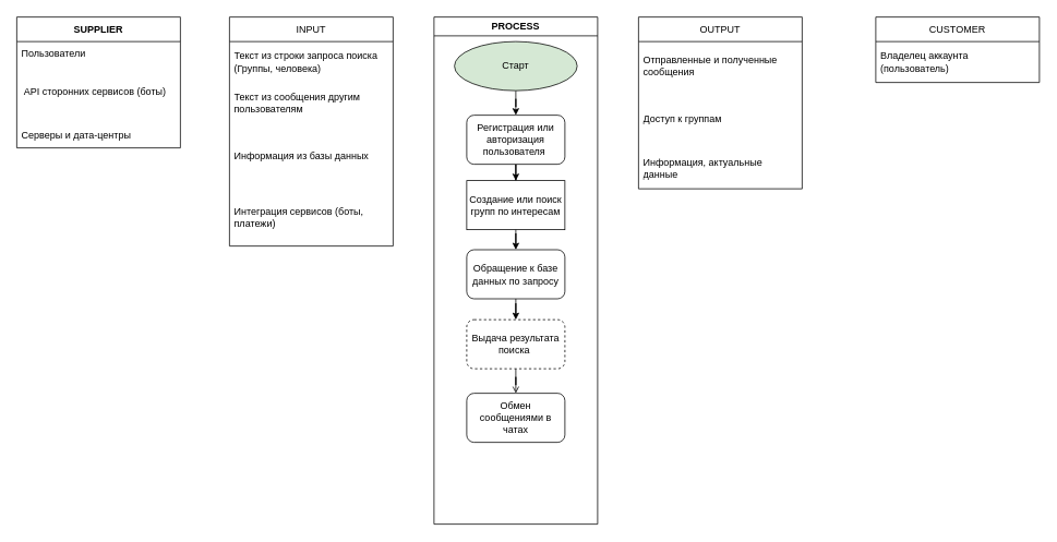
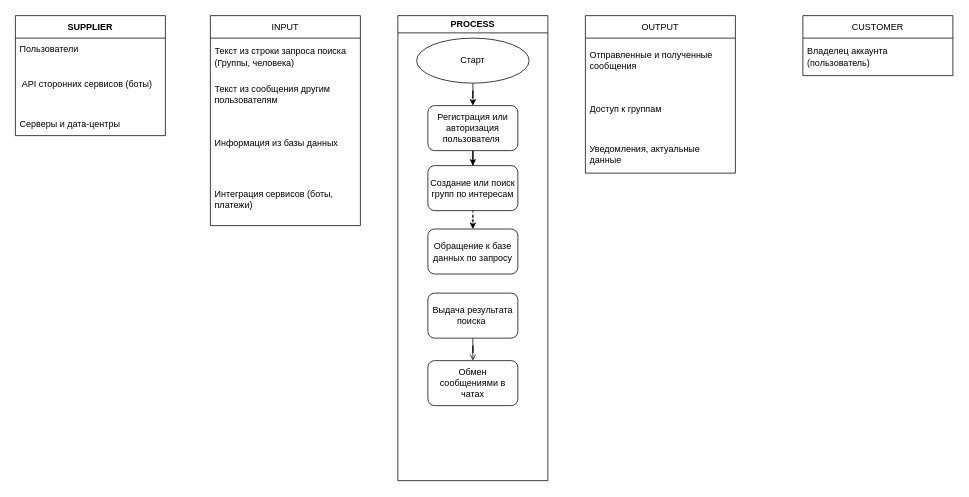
- <mxCell id="4" value="Старт" style="ellipse;whiteSpace=wrap;html=1;fillColor=#d5e8d4;" vertex="1" parent="2"><mxGeometry x="25" y="30" width="150" height="60" as="geometry" /></mxCell>
+ <mxCell id="4" value="Старт" style="ellipse;whiteSpace=wrap;html=1;" vertex="1" parent="2"><mxGeometry x="25" y="30" width="150" height="60" as="geometry" /></mxCell>
- <mxCell id="26" value="Информация, актуальные данные" style="text;strokeColor=none;fillColor=none;align=left;verticalAlign=middle;spacingLeft=4;spacingRight=4;overflow=hidden;points=[[0,0.5],[1,0.5]];portConstraint=eastwest;rotatable=0;whiteSpace=wrap;html=1;" vertex="1" parent="23"><mxGeometry y="160" width="200" height="50" as="geometry" /></mxCell>
+ <mxCell id="26" value="Уведомления, актуальные данные" style="text;strokeColor=none;fillColor=none;align=left;verticalAlign=middle;spacingLeft=4;spacingRight=4;overflow=hidden;points=[[0,0.5],[1,0.5]];portConstraint=eastwest;rotatable=0;whiteSpace=wrap;html=1;" vertex="1" parent="23"><mxGeometry y="160" width="200" height="50" as="geometry" /></mxCell>
- <mxCell id="7" value="Создание или поиск групп по интересам" style="whiteSpace=wrap;html=1;rounded=0;" vertex="1" parent="2"><mxGeometry x="40" y="200" width="120" height="60" as="geometry" /></mxCell>
+ <mxCell id="7" value="Создание или поиск групп по интересам" style="rounded=1;whiteSpace=wrap;html=1;" vertex="1" parent="2"><mxGeometry x="40" y="200" width="120" height="60" as="geometry" /></mxCell>
- <mxCell id="9" style="edgeStyle=orthogonalEdgeStyle;rounded=0;orthogonalLoop=1;jettySize=auto;html=1;exitX=0.5;exitY=1;exitDx=0;exitDy=0;" edge="1" parent="2" source="7" target="8"><mxGeometry relative="1" as="geometry"><mxPoint x="105.474" y="290" as="targetPoint" /></mxGeometry></mxCell>
+ <mxCell id="9" style="edgeStyle=orthogonalEdgeStyle;rounded=0;orthogonalLoop=1;jettySize=auto;html=1;exitX=0.5;exitY=1;exitDx=0;exitDy=0;dashed=1;" edge="1" parent="2" source="7" target="8"><mxGeometry relative="1" as="geometry"><mxPoint x="105.474" y="290" as="targetPoint" /></mxGeometry></mxCell>
- <mxCell id="11" style="edgeStyle=orthogonalEdgeStyle;rounded=0;orthogonalLoop=1;jettySize=auto;html=1;exitX=0.5;exitY=1;exitDx=0;exitDy=0;" edge="1" parent="2" source="8" target="10"><mxGeometry relative="1" as="geometry"><mxPoint x="105" y="380" as="targetPoint" /></mxGeometry></mxCell>
- <mxCell id="10" value="Выдача результата поиска&amp;nbsp;" style="rounded=1;whiteSpace=wrap;html=1;dashed=1;" vertex="1" parent="2"><mxGeometry x="40" y="370" width="120" height="60" as="geometry" /></mxCell>
+ <mxCell id="10" value="Выдача результата поиска&amp;nbsp;" style="rounded=1;whiteSpace=wrap;html=1;" vertex="1" parent="2"><mxGeometry x="40" y="370" width="120" height="60" as="geometry" /></mxCell>
